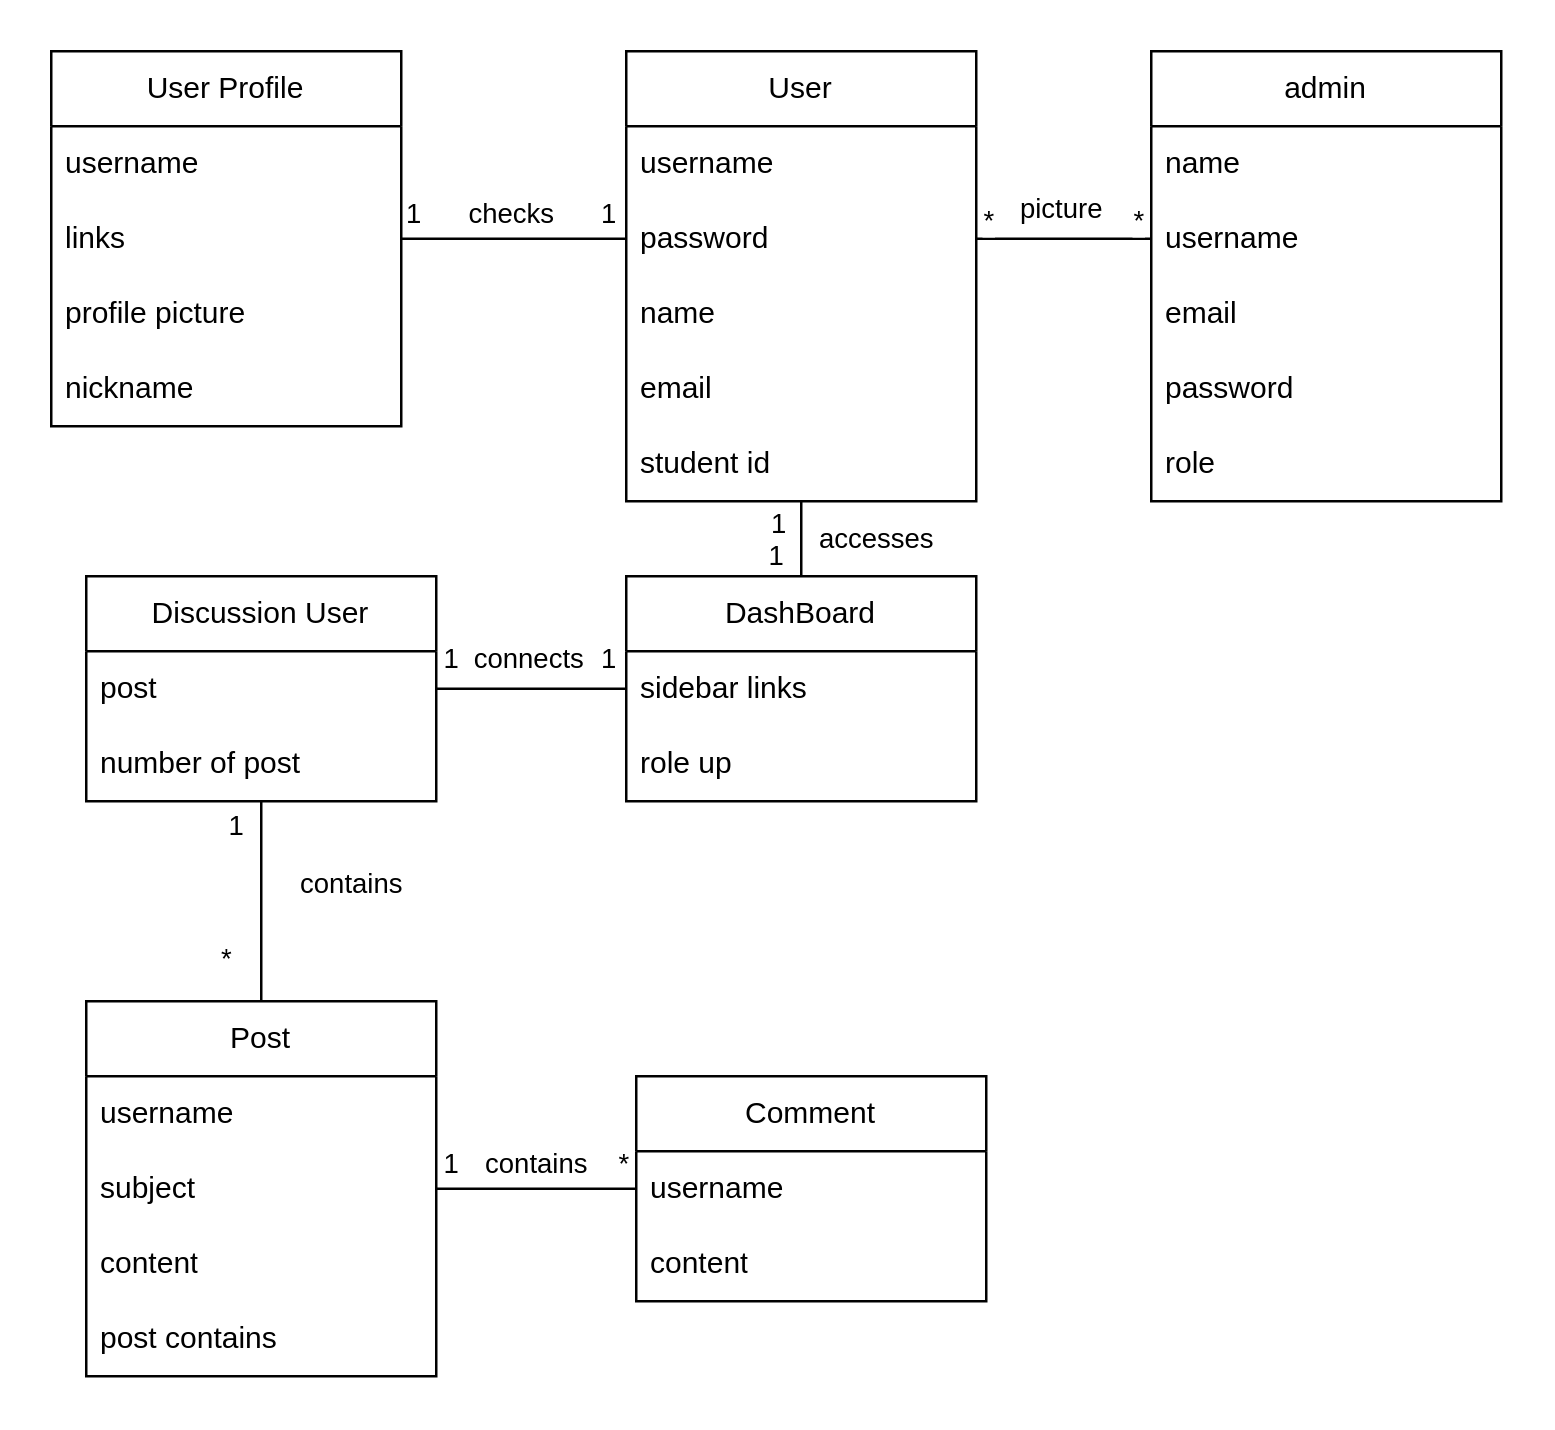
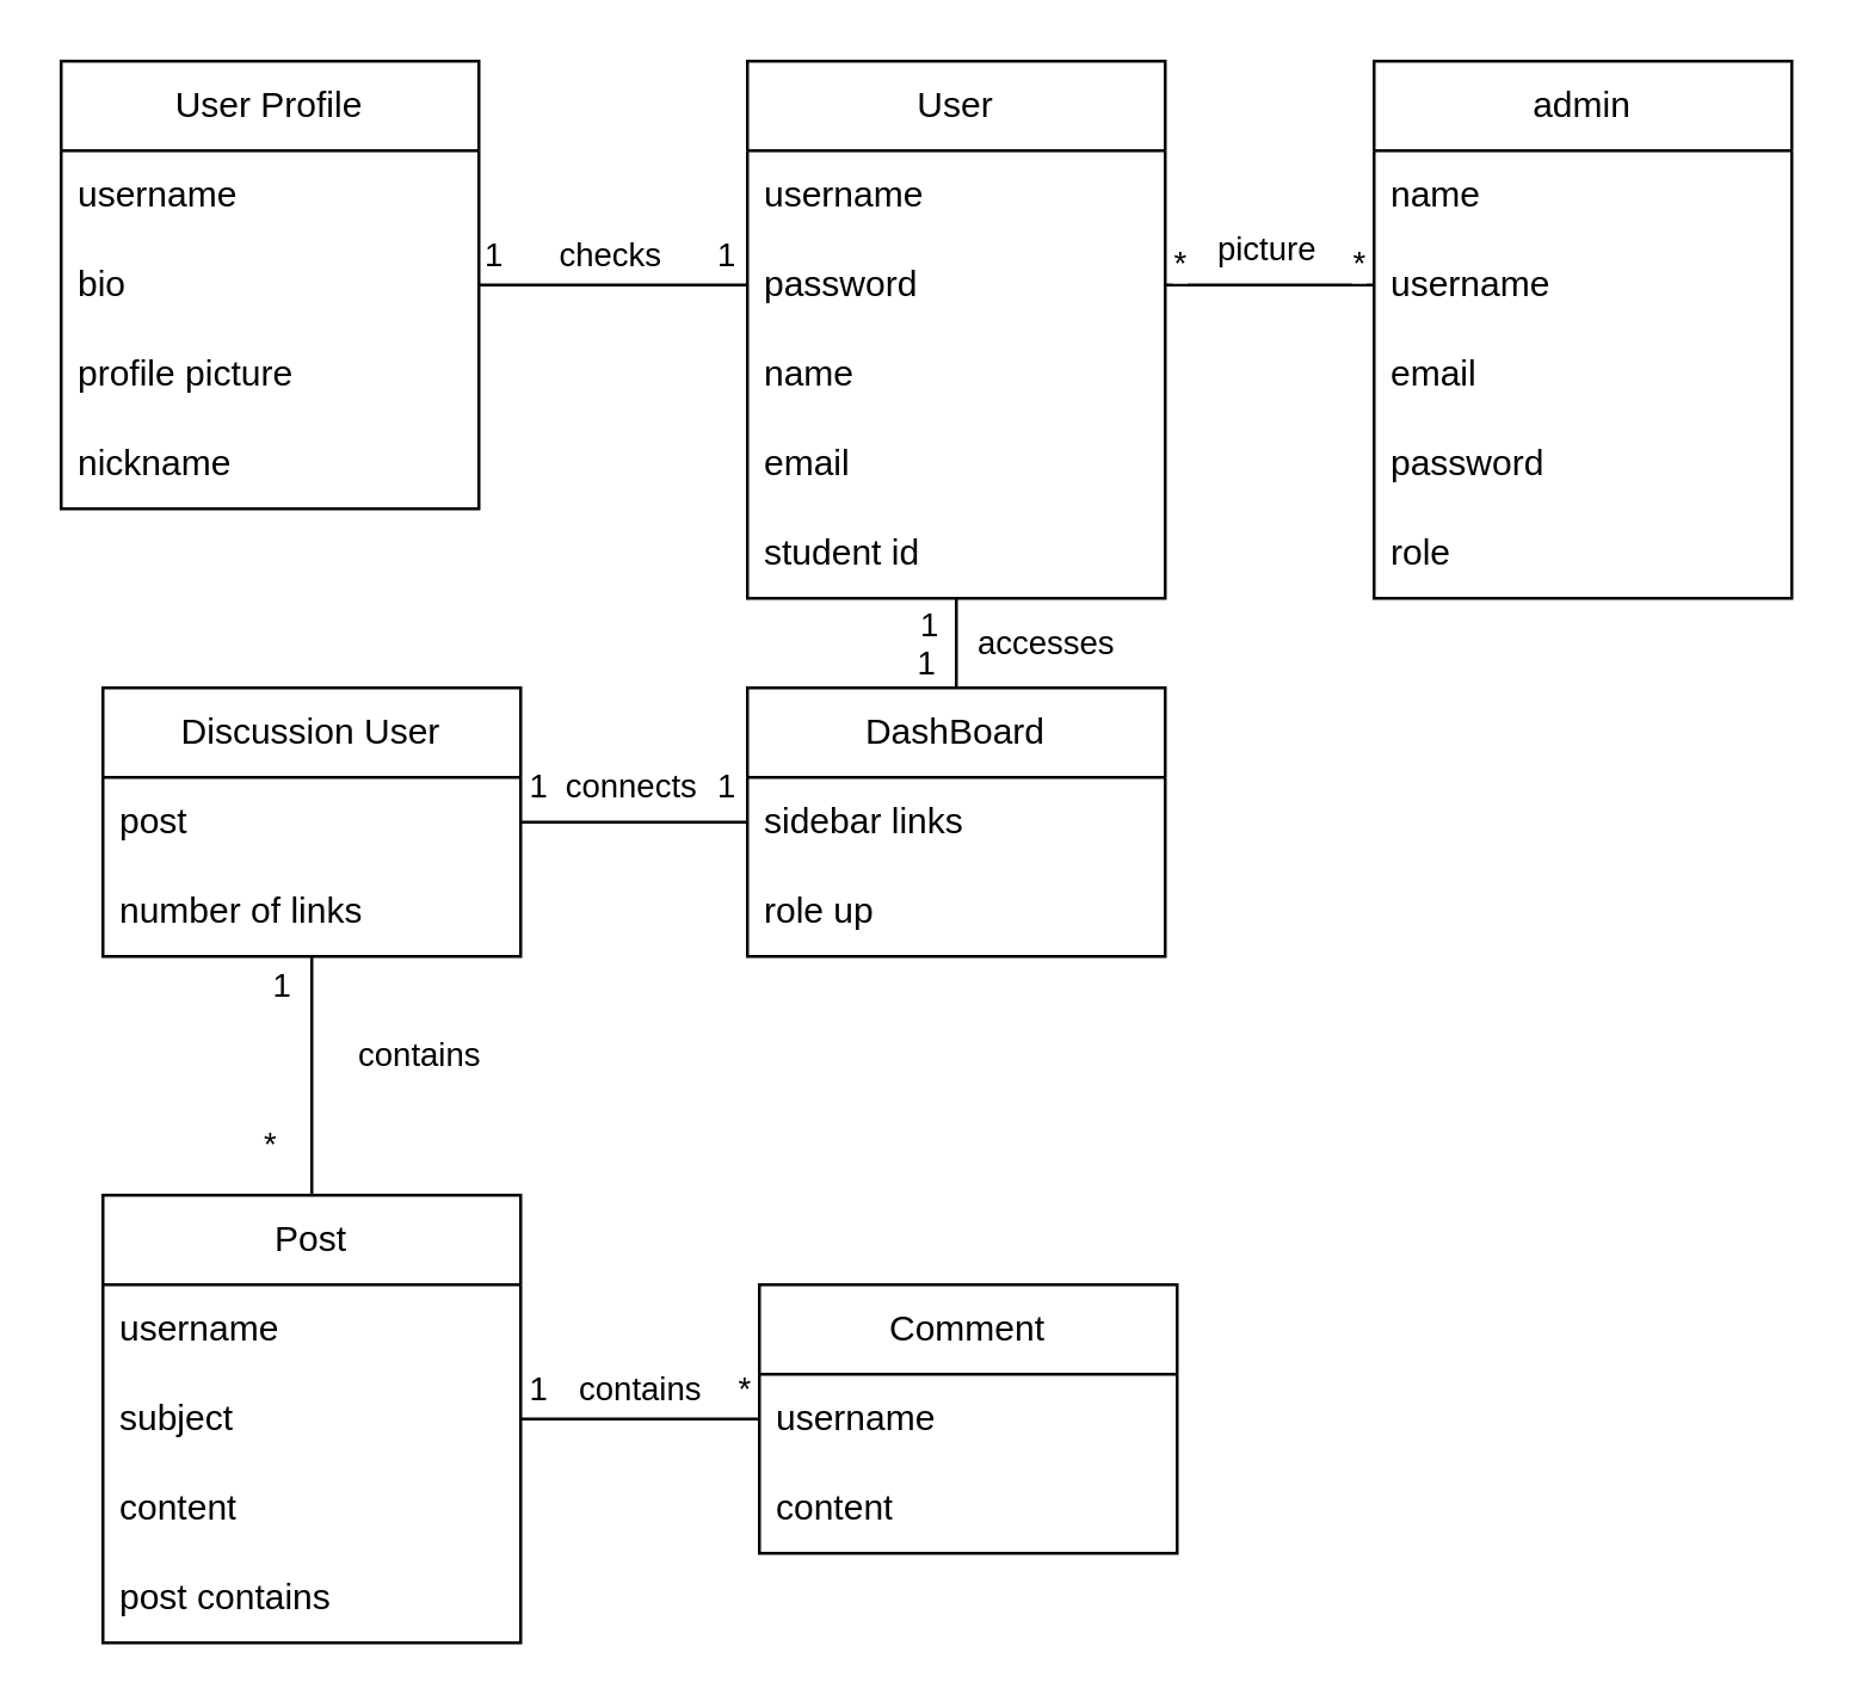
- <mxCell id="11" value="links" style="text;strokeColor=none;fillColor=none;align=left;verticalAlign=middle;spacingLeft=4;spacingRight=4;overflow=hidden;points=[[0,0.5],[1,0.5]];portConstraint=eastwest;rotatable=0;whiteSpace=wrap;html=1;" vertex="1" parent="9"><mxGeometry y="60" width="140" height="30" as="geometry" /></mxCell>
+ <mxCell id="11" value="bio" style="text;strokeColor=none;fillColor=none;align=left;verticalAlign=middle;spacingLeft=4;spacingRight=4;overflow=hidden;points=[[0,0.5],[1,0.5]];portConstraint=eastwest;rotatable=0;whiteSpace=wrap;html=1;" vertex="1" parent="9"><mxGeometry y="60" width="140" height="30" as="geometry" /></mxCell>
- <mxCell id="16" value="number of post" style="text;strokeColor=none;fillColor=none;align=left;verticalAlign=middle;spacingLeft=4;spacingRight=4;overflow=hidden;points=[[0,0.5],[1,0.5]];portConstraint=eastwest;rotatable=0;whiteSpace=wrap;html=1;" vertex="1" parent="14"><mxGeometry y="60" width="140" height="30" as="geometry" /></mxCell>
+ <mxCell id="16" value="number of links" style="text;strokeColor=none;fillColor=none;align=left;verticalAlign=middle;spacingLeft=4;spacingRight=4;overflow=hidden;points=[[0,0.5],[1,0.5]];portConstraint=eastwest;rotatable=0;whiteSpace=wrap;html=1;" vertex="1" parent="14"><mxGeometry y="60" width="140" height="30" as="geometry" /></mxCell>
